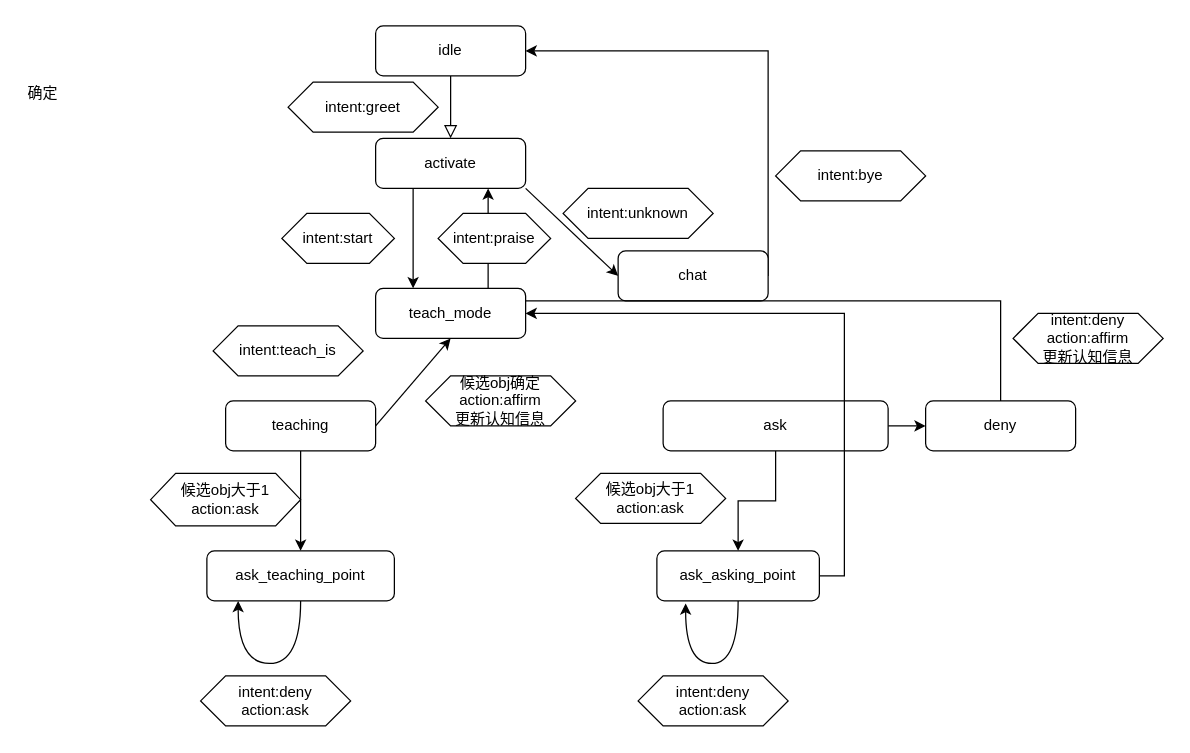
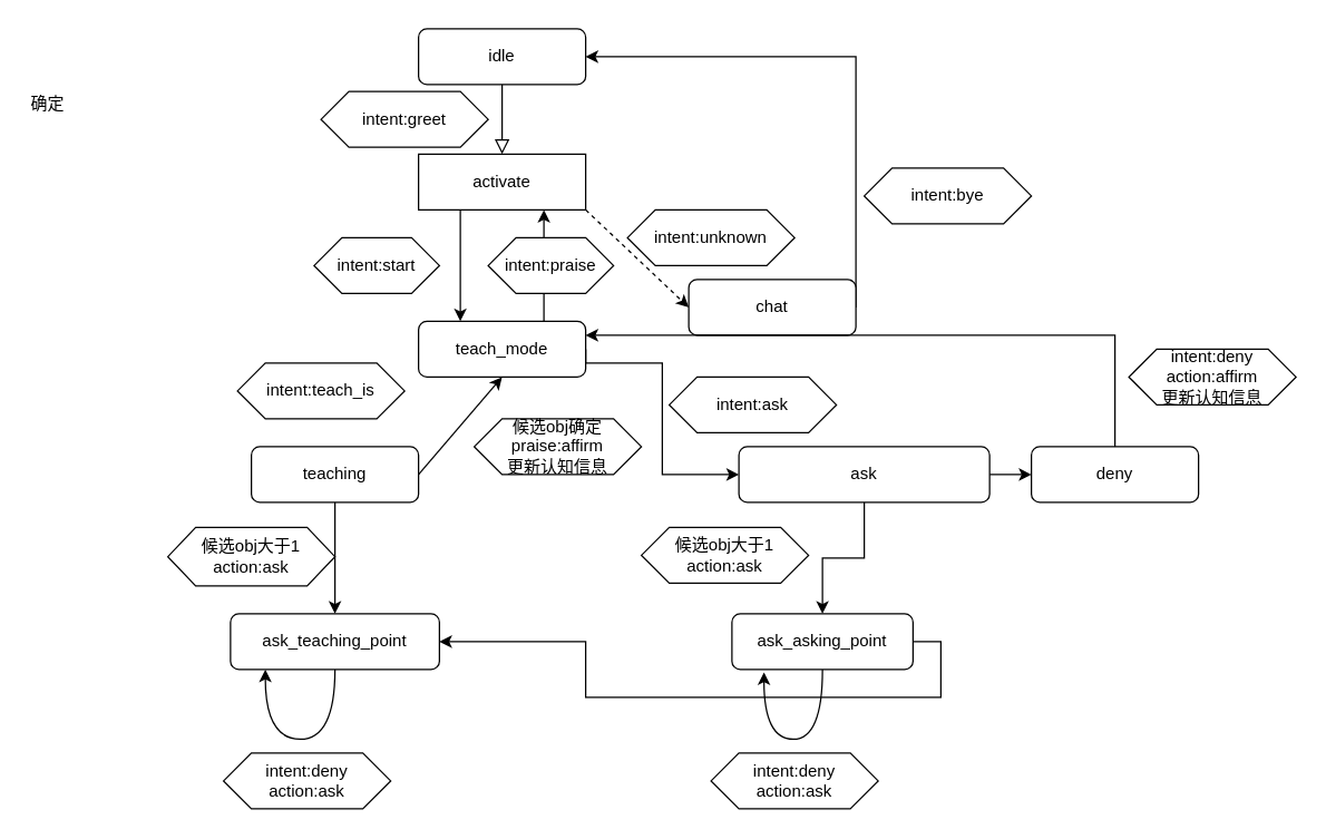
- <mxCell id="6" value="activate" style="rounded=1;whiteSpace=wrap;html=1;fontSize=12;glass=0;strokeWidth=1;shadow=0;" parent="1" vertex="1"><mxGeometry x="300" y="110" width="120" height="40" as="geometry" /></mxCell>
+ <mxCell id="6" value="activate" style="whiteSpace=wrap;html=1;fontSize=12;glass=0;strokeWidth=1;shadow=0;rounded=0;" parent="1" vertex="1"><mxGeometry x="300" y="110" width="120" height="40" as="geometry" /></mxCell>
- <mxCell id="4" style="rounded=0;orthogonalLoop=1;jettySize=auto;html=1;exitX=1;exitY=1;exitDx=0;exitDy=0;entryX=0;entryY=0.5;entryDx=0;entryDy=0;" edge="1" parent="1" source="6" target="12"><mxGeometry relative="1" as="geometry" /></mxCell>
+ <mxCell id="4" style="rounded=0;orthogonalLoop=1;jettySize=auto;html=1;exitX=1;exitY=1;exitDx=0;exitDy=0;entryX=0;entryY=0.5;entryDx=0;entryDy=0;dashed=1;" edge="1" parent="1" source="6" target="12"><mxGeometry relative="1" as="geometry" /></mxCell>
- <mxCell id="33" style="edgeStyle=orthogonalEdgeStyle;rounded=0;orthogonalLoop=1;jettySize=auto;html=1;exitX=0.5;exitY=0;exitDx=0;exitDy=0;entryX=1;entryY=0.25;entryDx=0;entryDy=0;endArrow=none;" edge="1" parent="1" source="34" target="9"><mxGeometry relative="1" as="geometry"><Array as="points"><mxPoint x="800" y="240" /></Array></mxGeometry></mxCell>
+ <mxCell id="33" style="edgeStyle=orthogonalEdgeStyle;rounded=0;orthogonalLoop=1;jettySize=auto;html=1;exitX=0.5;exitY=0;exitDx=0;exitDy=0;entryX=1;entryY=0.25;entryDx=0;entryDy=0;" edge="1" parent="1" source="34" target="9"><mxGeometry relative="1" as="geometry"><Array as="points"><mxPoint x="800" y="240" /></Array></mxGeometry></mxCell>
- <mxCell id="29" style="edgeStyle=orthogonalEdgeStyle;rounded=0;orthogonalLoop=1;jettySize=auto;html=1;exitX=1;exitY=0.5;exitDx=0;exitDy=0;entryX=1;entryY=0.5;entryDx=0;entryDy=0;" edge="1" parent="1" source="30" target="9"><mxGeometry relative="1" as="geometry" /></mxCell>
+ <mxCell id="29" style="edgeStyle=orthogonalEdgeStyle;rounded=0;orthogonalLoop=1;jettySize=auto;html=1;exitX=1;exitY=0.5;exitDx=0;exitDy=0;" edge="1" parent="1" source="30" target="24"><mxGeometry relative="1" as="geometry" /></mxCell>
+ <mxCell id="28" value="&lt;span&gt;intent:ask&lt;br&gt;&lt;/span&gt;" style="shape=hexagon;perimeter=hexagonPerimeter2;whiteSpace=wrap;html=1;fixedSize=1;" vertex="1" parent="1"><mxGeometry x="480" y="270" width="120" height="40" as="geometry" /></mxCell>
+ <mxCell id="7" style="edgeStyle=orthogonalEdgeStyle;rounded=0;orthogonalLoop=1;jettySize=auto;html=1;exitX=1;exitY=0.5;exitDx=0;exitDy=0;entryX=0;entryY=0.5;entryDx=0;entryDy=0;" edge="1" parent="1" source="9" target="21"><mxGeometry relative="1" as="geometry"><Array as="points"><mxPoint x="420" y="260" /><mxPoint x="475" y="260" /><mxPoint x="475" y="340" /></Array></mxGeometry></mxCell>
- <mxCell id="25" value="&lt;span&gt;候选obj确定&lt;br&gt;action:affirm&lt;br&gt;更新认知信息&lt;br&gt;&lt;/span&gt;" style="shape=hexagon;perimeter=hexagonPerimeter2;whiteSpace=wrap;html=1;fixedSize=1;" vertex="1" parent="1"><mxGeometry x="340" y="300" width="120" height="40" as="geometry" /></mxCell>
+ <mxCell id="25" value="&lt;span&gt;候选obj确定&lt;br&gt;praise:affirm&lt;br&gt;更新认知信息&lt;br&gt;&lt;/span&gt;" style="shape=hexagon;perimeter=hexagonPerimeter2;whiteSpace=wrap;html=1;fixedSize=1;" vertex="1" parent="1"><mxGeometry x="340" y="300" width="120" height="40" as="geometry" /></mxCell>
